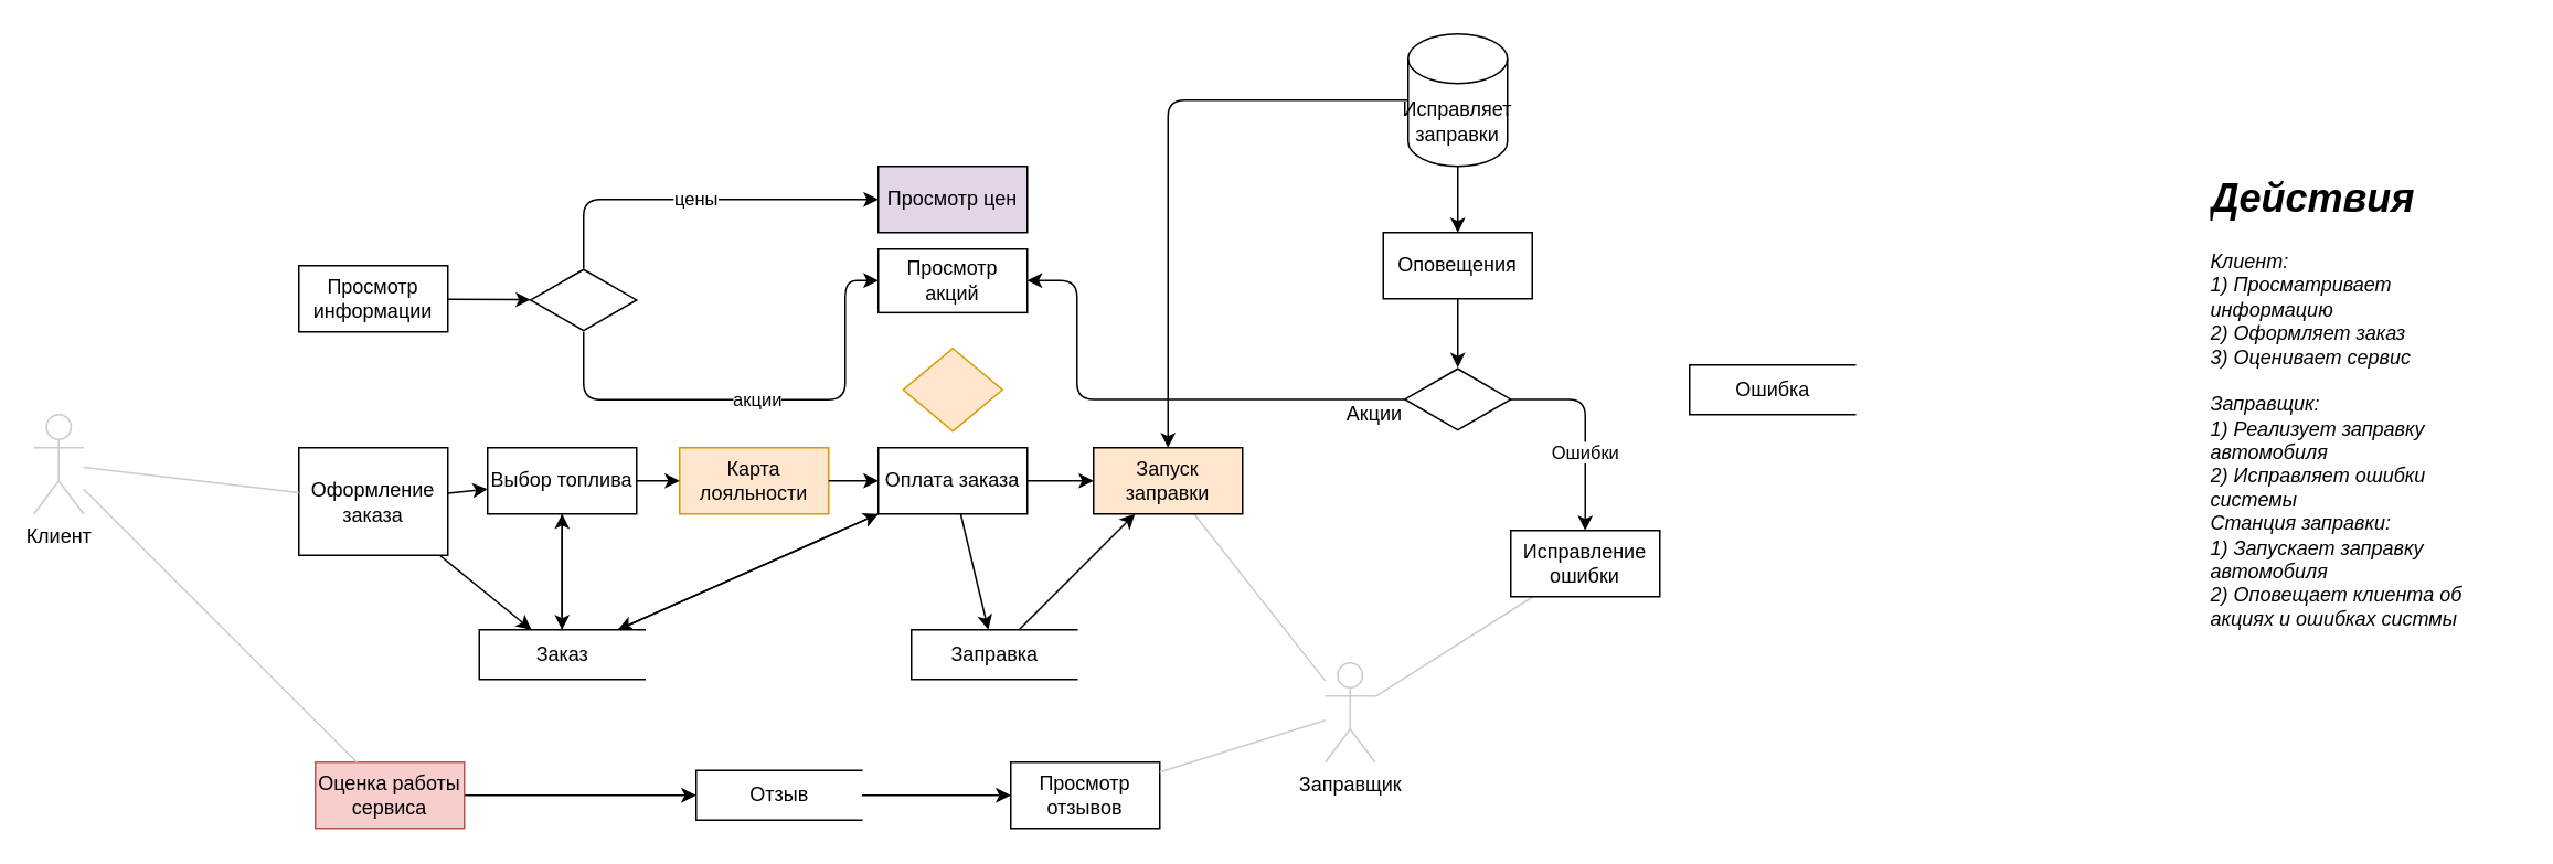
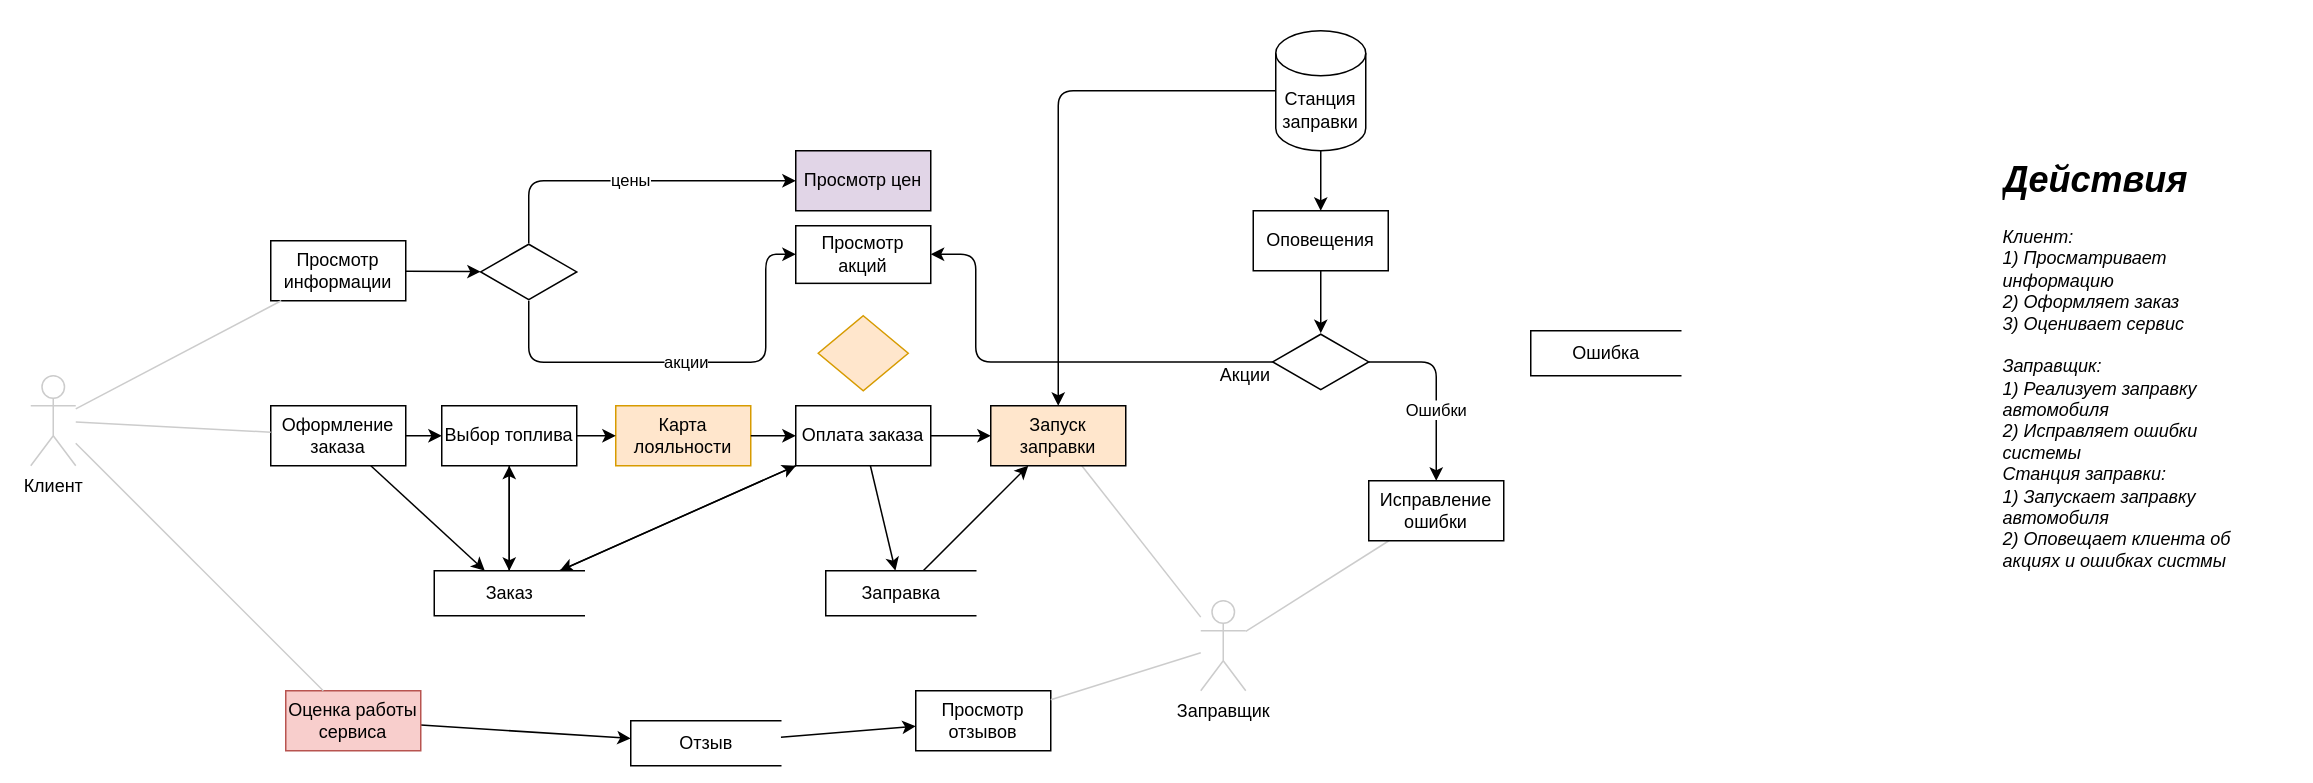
- <mxCell id="26" value="Исправляет заправки" style="shape=cylinder3;whiteSpace=wrap;html=1;boundedLbl=1;backgroundOutline=1;size=15;" parent="1" vertex="1"><mxGeometry x="850" y="20" width="60" height="80" as="geometry" /></mxCell>
+ <mxCell id="26" value="Станция заправки" style="shape=cylinder3;whiteSpace=wrap;html=1;boundedLbl=1;backgroundOutline=1;size=15;" parent="1" vertex="1"><mxGeometry x="850" y="20" width="60" height="80" as="geometry" /></mxCell>
+ <mxCell id="8" value="" style="endArrow=none;html=1;endFill=0;strokeColor=#CCCCCC;" parent="1" source="2" target="3" edge="1"><mxGeometry width="50" height="50" relative="1" as="geometry"><mxPoint x="370" y="300" as="sourcePoint" /><mxPoint x="420" y="250" as="targetPoint" /></mxGeometry></mxCell>
- <mxCell id="7" value="Оформление заказа" style="rounded=0;whiteSpace=wrap;html=1;" parent="1" vertex="1"><mxGeometry x="180" y="270" width="90" height="65" as="geometry" /></mxCell>
+ <mxCell id="7" value="Оформление заказа" style="rounded=0;whiteSpace=wrap;html=1;" parent="1" vertex="1"><mxGeometry x="180" y="270" width="90" height="40" as="geometry" /></mxCell>
- <mxCell id="43" value="Отзыв" style="html=1;dashed=0;whitespace=wrap;shape=partialRectangle;right=0;strokeColor=#000000;" vertex="1" parent="1"><mxGeometry x="420" y="465" width="100" height="30" as="geometry" /></mxCell>
+ <mxCell id="43" value="Отзыв" style="html=1;dashed=0;whitespace=wrap;shape=partialRectangle;right=0;strokeColor=#000000;" vertex="1" parent="1"><mxGeometry x="420" y="480" width="100" height="30" as="geometry" /></mxCell>
